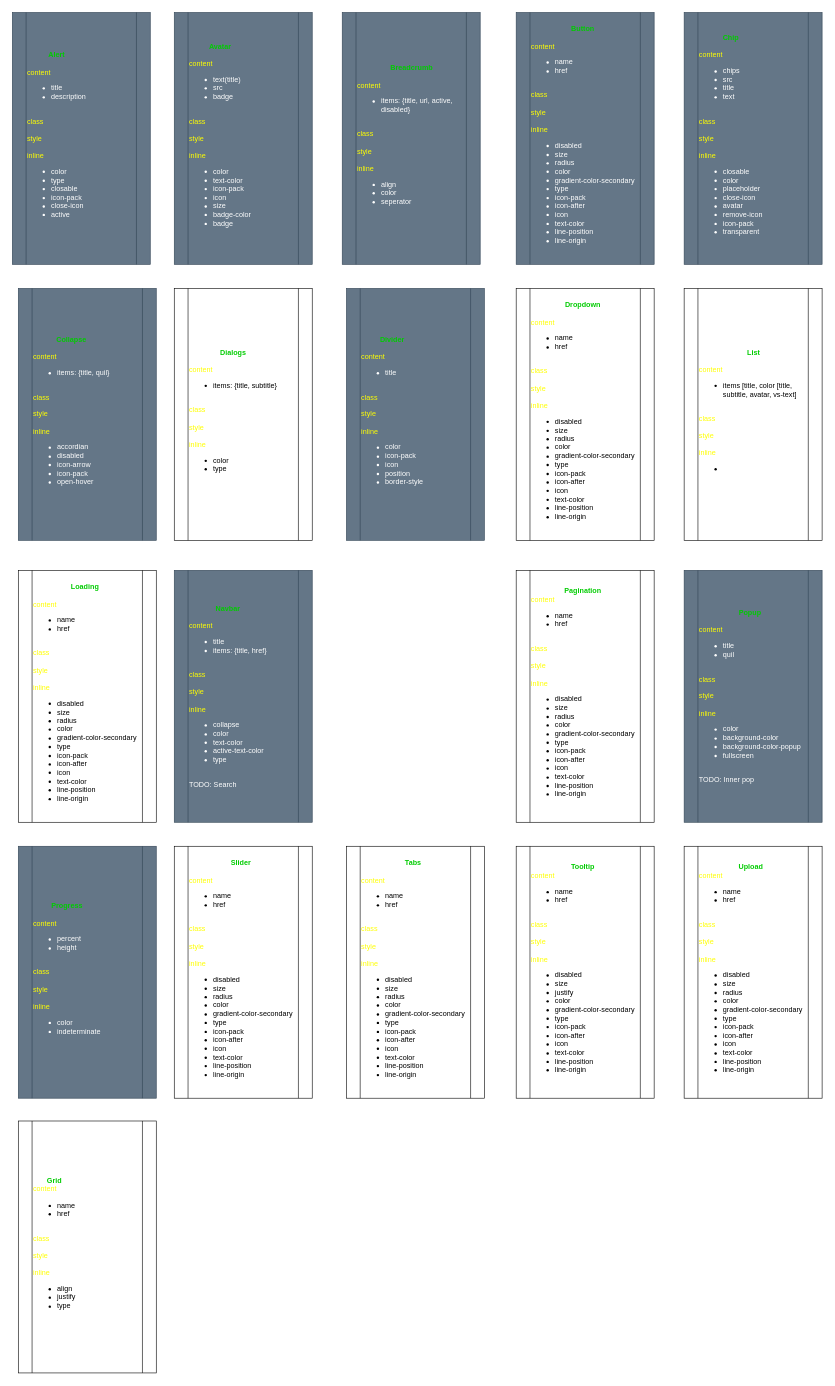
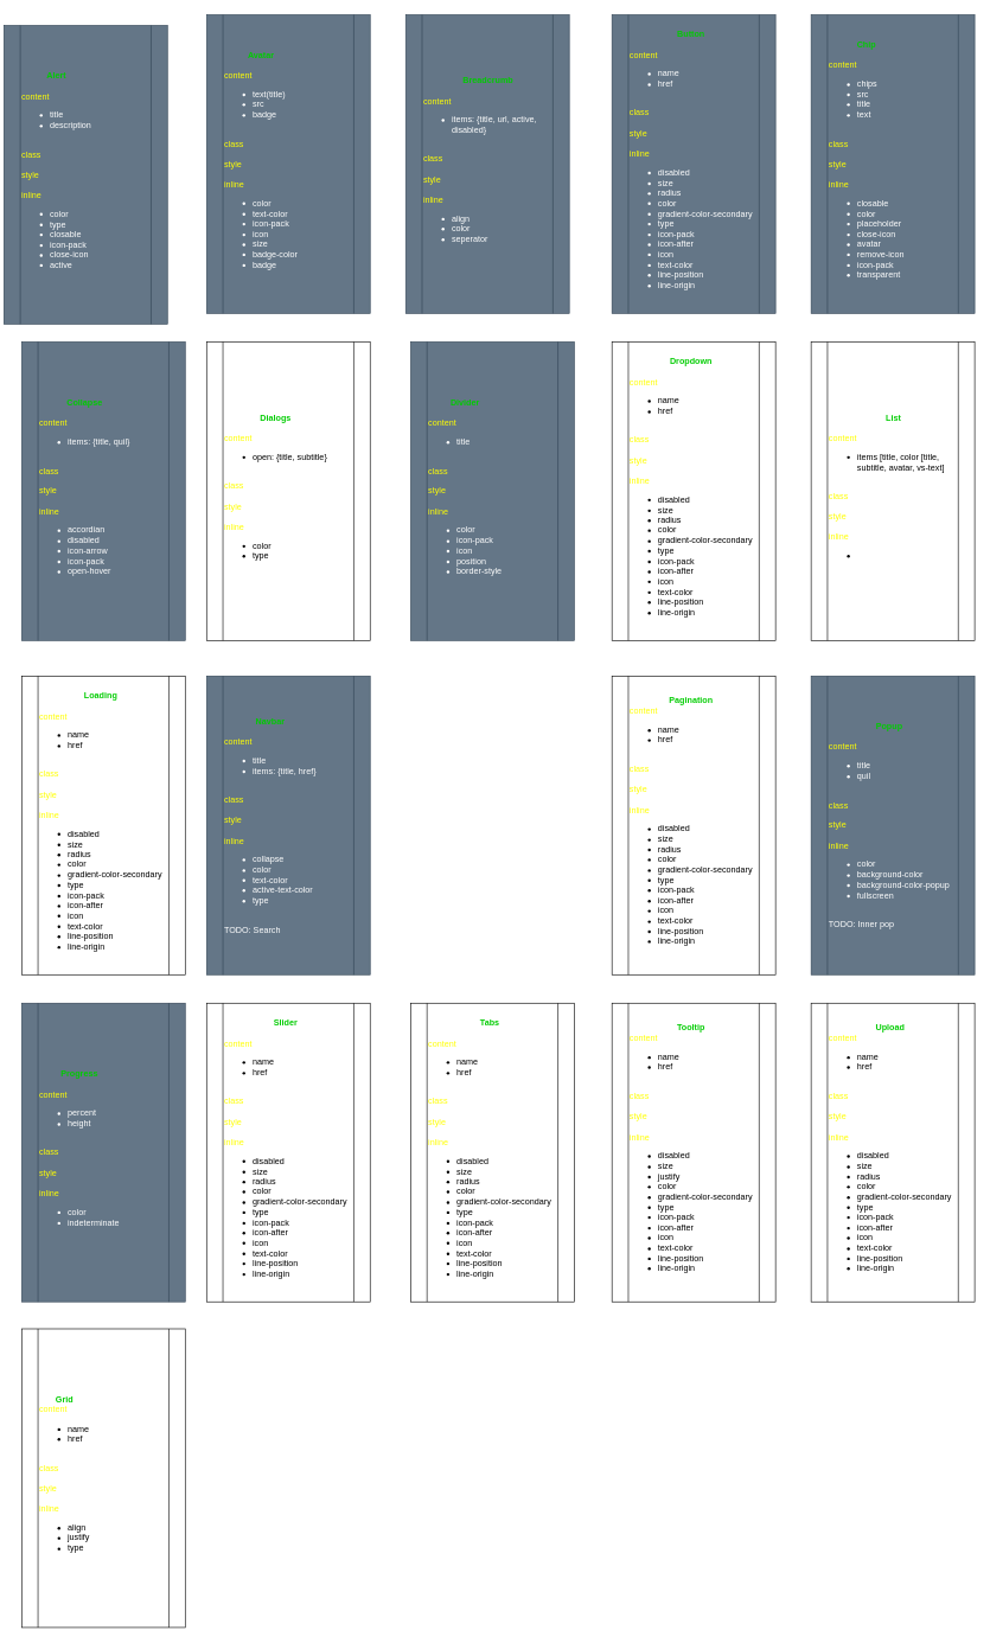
- <mxCell id="2" value="&lt;div style=&quot;text-align: center&quot;&gt;&lt;span&gt;&lt;b&gt;&lt;font color=&quot;#00cc00&quot;&gt;Alert&lt;/font&gt;&lt;/b&gt;&lt;/span&gt;&lt;/div&gt;&lt;div style=&quot;text-align: center&quot;&gt;&lt;br&gt;&lt;/div&gt;&lt;font color=&quot;#ffff00&quot;&gt;content&lt;/font&gt;&lt;br&gt;&lt;ul&gt;&lt;li&gt;title&lt;/li&gt;&lt;li&gt;description&lt;/li&gt;&lt;/ul&gt;&lt;br&gt;&lt;font color=&quot;#ffff00&quot;&gt;class&lt;/font&gt;&lt;br&gt;&lt;br&gt;&lt;font color=&quot;#ffff00&quot;&gt;style&lt;/font&gt;&lt;br&gt;&lt;br&gt;&lt;font color=&quot;#ffff00&quot;&gt;inline&lt;br&gt;&lt;/font&gt;&lt;div&gt;&lt;ul&gt;&lt;li&gt;color&lt;/li&gt;&lt;li&gt;type&lt;/li&gt;&lt;li&gt;closable&lt;/li&gt;&lt;li&gt;icon-pack&lt;/li&gt;&lt;li&gt;close-icon&lt;/li&gt;&lt;li&gt;active&lt;/li&gt;&lt;/ul&gt;&lt;/div&gt;" style="shape=process;whiteSpace=wrap;html=1;backgroundOutline=1;align=left;fillColor=#647687;strokeColor=#314354;fontColor=#ffffff;" parent="1" vertex="1"><mxGeometry x="20" y="20" width="230" height="420" as="geometry" /></mxCell>
+ <mxCell id="2" value="&lt;div style=&quot;text-align: center&quot;&gt;&lt;span&gt;&lt;b&gt;&lt;font color=&quot;#00cc00&quot;&gt;Alert&lt;/font&gt;&lt;/b&gt;&lt;/span&gt;&lt;/div&gt;&lt;div style=&quot;text-align: center&quot;&gt;&lt;br&gt;&lt;/div&gt;&lt;font color=&quot;#ffff00&quot;&gt;content&lt;/font&gt;&lt;br&gt;&lt;ul&gt;&lt;li&gt;title&lt;/li&gt;&lt;li&gt;description&lt;/li&gt;&lt;/ul&gt;&lt;br&gt;&lt;font color=&quot;#ffff00&quot;&gt;class&lt;/font&gt;&lt;br&gt;&lt;br&gt;&lt;font color=&quot;#ffff00&quot;&gt;style&lt;/font&gt;&lt;br&gt;&lt;br&gt;&lt;font color=&quot;#ffff00&quot;&gt;inline&lt;br&gt;&lt;/font&gt;&lt;div&gt;&lt;ul&gt;&lt;li&gt;color&lt;/li&gt;&lt;li&gt;type&lt;/li&gt;&lt;li&gt;closable&lt;/li&gt;&lt;li&gt;icon-pack&lt;/li&gt;&lt;li&gt;close-icon&lt;/li&gt;&lt;li&gt;active&lt;/li&gt;&lt;/ul&gt;&lt;/div&gt;" style="shape=process;whiteSpace=wrap;html=1;backgroundOutline=1;align=left;fillColor=#647687;strokeColor=#314354;fontColor=#ffffff;" parent="1" vertex="1"><mxGeometry x="5" y="35" width="230" height="420" as="geometry" /></mxCell>
- <mxCell id="17" value="&lt;div style=&quot;text-align: center&quot;&gt;&lt;span&gt;&lt;b&gt;&lt;font color=&quot;#00cc00&quot;&gt;Dialogs&lt;/font&gt;&lt;/b&gt;&lt;/span&gt;&lt;/div&gt;&lt;div style=&quot;text-align: center&quot;&gt;&lt;br&gt;&lt;/div&gt;&lt;font color=&quot;#ffff00&quot;&gt;content&lt;/font&gt;&lt;br&gt;&lt;ul&gt;&lt;li&gt;items: {title, subtitle}&lt;/li&gt;&lt;/ul&gt;&lt;br&gt;&lt;font color=&quot;#ffff00&quot;&gt;class&lt;/font&gt;&lt;br&gt;&lt;br&gt;&lt;font color=&quot;#ffff00&quot;&gt;style&lt;/font&gt;&lt;br&gt;&lt;br&gt;&lt;font color=&quot;#ffff00&quot;&gt;inline&lt;br&gt;&lt;/font&gt;&lt;div&gt;&lt;ul&gt;&lt;li&gt;color&lt;/li&gt;&lt;li&gt;type&lt;/li&gt;&lt;/ul&gt;&lt;/div&gt;" style="shape=process;whiteSpace=wrap;html=1;backgroundOutline=1;align=left;" parent="1" vertex="1"><mxGeometry x="290" y="480" width="230" height="420" as="geometry" /></mxCell>
+ <mxCell id="17" value="&lt;div style=&quot;text-align: center&quot;&gt;&lt;span&gt;&lt;b&gt;&lt;font color=&quot;#00cc00&quot;&gt;Dialogs&lt;/font&gt;&lt;/b&gt;&lt;/span&gt;&lt;/div&gt;&lt;div style=&quot;text-align: center&quot;&gt;&lt;br&gt;&lt;/div&gt;&lt;font color=&quot;#ffff00&quot;&gt;content&lt;/font&gt;&lt;br&gt;&lt;ul&gt;&lt;li&gt;open: {title, subtitle}&lt;/li&gt;&lt;/ul&gt;&lt;br&gt;&lt;font color=&quot;#ffff00&quot;&gt;class&lt;/font&gt;&lt;br&gt;&lt;br&gt;&lt;font color=&quot;#ffff00&quot;&gt;style&lt;/font&gt;&lt;br&gt;&lt;br&gt;&lt;font color=&quot;#ffff00&quot;&gt;inline&lt;br&gt;&lt;/font&gt;&lt;div&gt;&lt;ul&gt;&lt;li&gt;color&lt;/li&gt;&lt;li&gt;type&lt;/li&gt;&lt;/ul&gt;&lt;/div&gt;" style="shape=process;whiteSpace=wrap;html=1;backgroundOutline=1;align=left;" parent="1" vertex="1"><mxGeometry x="290" y="480" width="230" height="420" as="geometry" /></mxCell>
